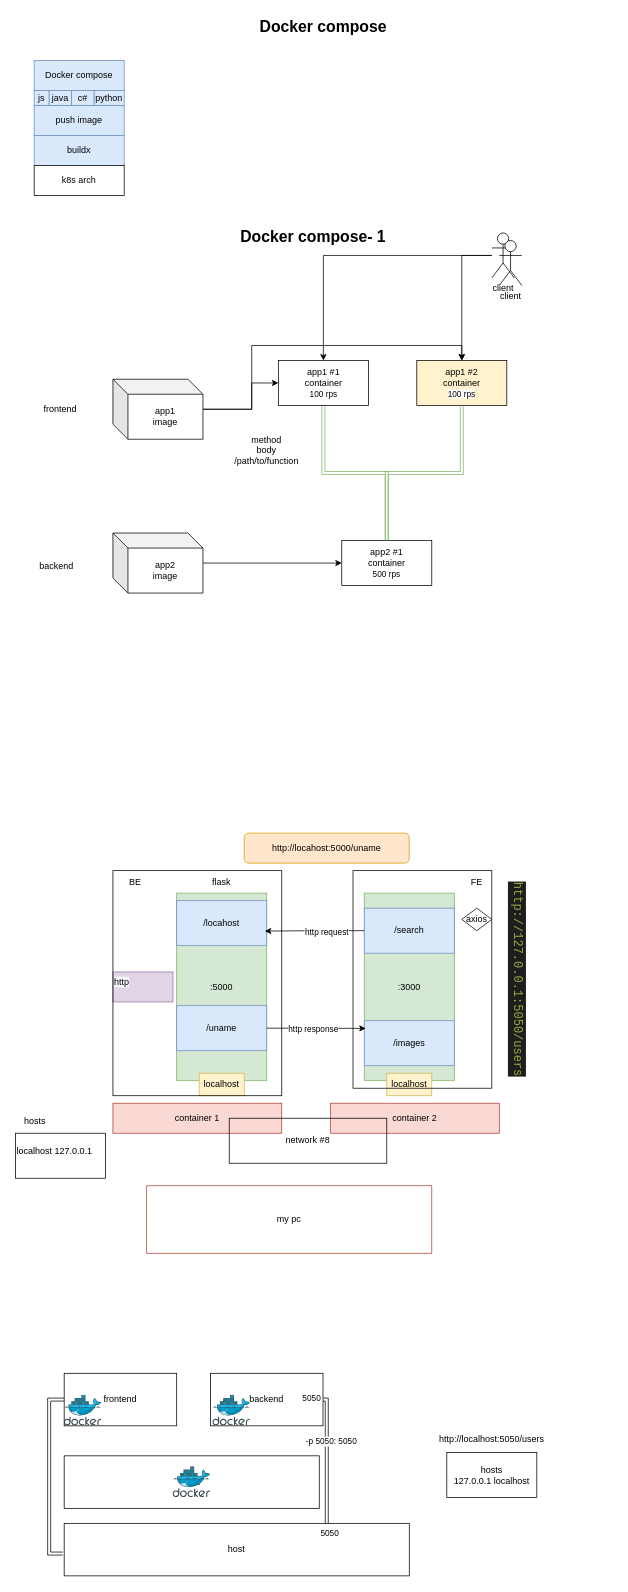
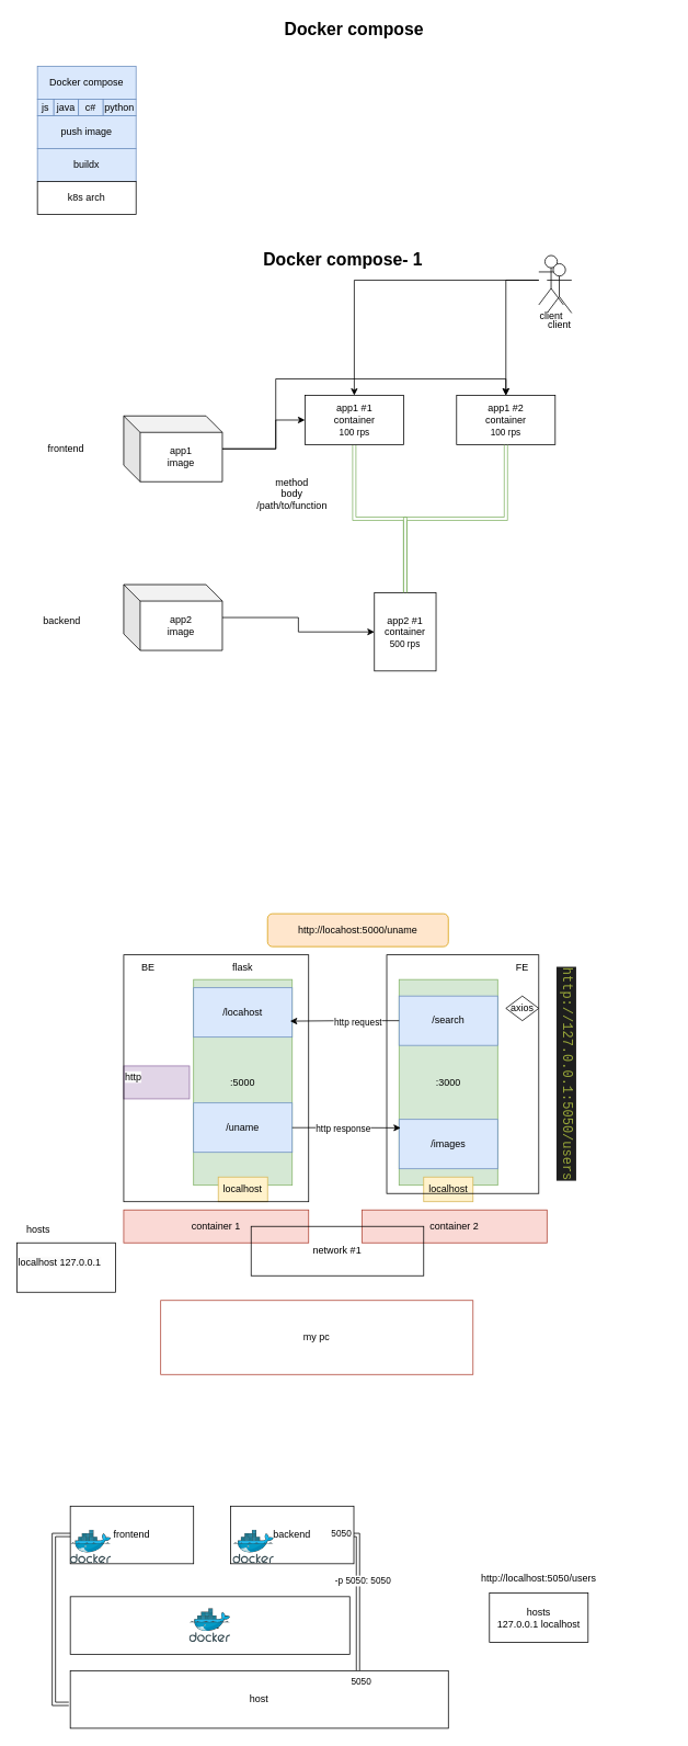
- <mxCell id="21" value="app1 #2&lt;br&gt;container&lt;br&gt;&lt;span style=&quot;font-size: 11px; text-wrap: nowrap; background-color: rgb(255, 255, 255);&quot;&gt;100 rps&lt;/span&gt;" style="rounded=0;whiteSpace=wrap;html=1;fillColor=#fff2cc;" vertex="1" parent="1"><mxGeometry x="555" y="480" width="120" height="60" as="geometry" /></mxCell>
+ <mxCell id="21" value="app1 #2&lt;br&gt;container&lt;br&gt;&lt;span style=&quot;font-size: 11px; text-wrap: nowrap; background-color: rgb(255, 255, 255);&quot;&gt;100 rps&lt;/span&gt;" style="rounded=0;whiteSpace=wrap;html=1;" vertex="1" parent="1"><mxGeometry x="555" y="480" width="120" height="60" as="geometry" /></mxCell>
- <mxCell id="26" value="app2 #1&lt;br&gt;container&lt;br&gt;&lt;span style=&quot;font-size: 11px; text-wrap: nowrap; background-color: rgb(255, 255, 255);&quot;&gt;500 rps&lt;/span&gt;" style="rounded=0;whiteSpace=wrap;html=1;" vertex="1" parent="1"><mxGeometry x="455" y="720" width="120" height="60" as="geometry" /></mxCell>
+ <mxCell id="26" value="app2 #1&lt;br&gt;container&lt;br&gt;&lt;span style=&quot;font-size: 11px; text-wrap: nowrap; background-color: rgb(255, 255, 255);&quot;&gt;500 rps&lt;/span&gt;" style="rounded=0;whiteSpace=wrap;html=1;" vertex="1" parent="1"><mxGeometry x="455" y="720" width="75" height="95" as="geometry" /></mxCell>
- <mxCell id="56" value="network #8" style="rounded=0;whiteSpace=wrap;html=1;fillColor=none;" vertex="1" parent="1"><mxGeometry x="305" y="1490" width="210" height="60" as="geometry" /></mxCell>
+ <mxCell id="56" value="network #1" style="rounded=0;whiteSpace=wrap;html=1;fillColor=none;" vertex="1" parent="1"><mxGeometry x="305" y="1490" width="210" height="60" as="geometry" /></mxCell>
